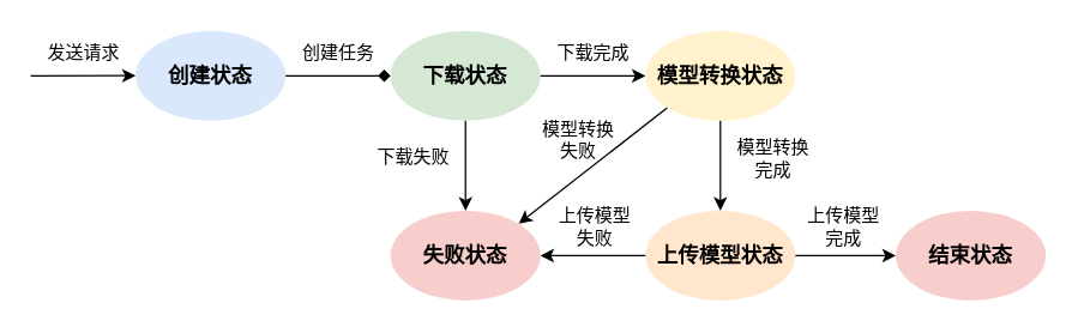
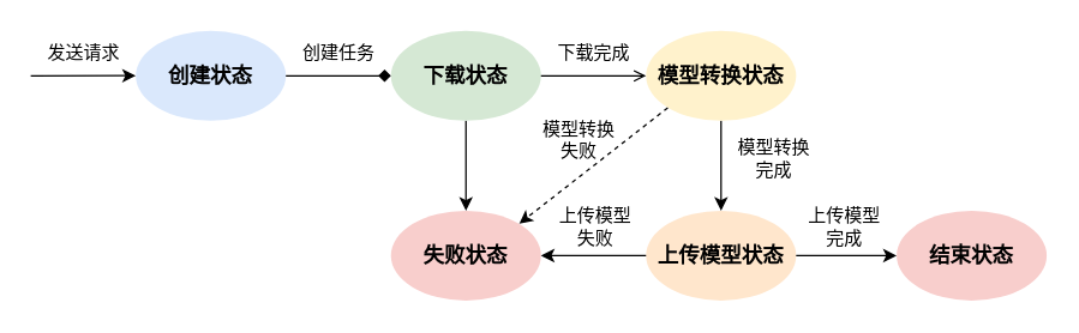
- <mxCell id="10" style="edgeStyle=orthogonalEdgeStyle;rounded=0;orthogonalLoop=1;jettySize=auto;html=1;exitX=1;exitY=0.5;exitDx=0;exitDy=0;exitPerimeter=0;entryX=0;entryY=0.5;entryDx=0;entryDy=0;entryPerimeter=0;fontSize=14;fontStyle=1" edge="1" parent="1" source="4" target="6"><mxGeometry relative="1" as="geometry" /></mxCell>
+ <mxCell id="10" style="edgeStyle=orthogonalEdgeStyle;rounded=0;orthogonalLoop=1;jettySize=auto;html=1;exitX=1;exitY=0.5;exitDx=0;exitDy=0;exitPerimeter=0;entryX=0;entryY=0.5;entryDx=0;entryDy=0;entryPerimeter=0;fontSize=14;fontStyle=1;endArrow=open;" edge="1" parent="1" source="4" target="6"><mxGeometry relative="1" as="geometry" /></mxCell>
- <mxCell id="17" value="下载失败" style="text;html=1;align=center;verticalAlign=middle;resizable=0;points=[];autosize=1;strokeColor=none;fillColor=none;" vertex="1" parent="1"><mxGeometry x="240" y="90" width="70" height="30" as="geometry" /></mxCell>
- <mxCell id="11" style="rounded=0;orthogonalLoop=1;jettySize=auto;html=1;exitX=0.145;exitY=0.855;exitDx=0;exitDy=0;exitPerimeter=0;entryX=0.855;entryY=0.145;entryDx=0;entryDy=0;entryPerimeter=0;fontSize=14;fontStyle=1" edge="1" parent="1" source="6" target="8"><mxGeometry relative="1" as="geometry" /></mxCell>
+ <mxCell id="11" style="rounded=0;orthogonalLoop=1;jettySize=auto;html=1;exitX=0.145;exitY=0.855;exitDx=0;exitDy=0;exitPerimeter=0;entryX=0.855;entryY=0.145;entryDx=0;entryDy=0;entryPerimeter=0;fontSize=14;fontStyle=1;dashed=1;" edge="1" parent="1" source="6" target="8"><mxGeometry relative="1" as="geometry" /></mxCell>
